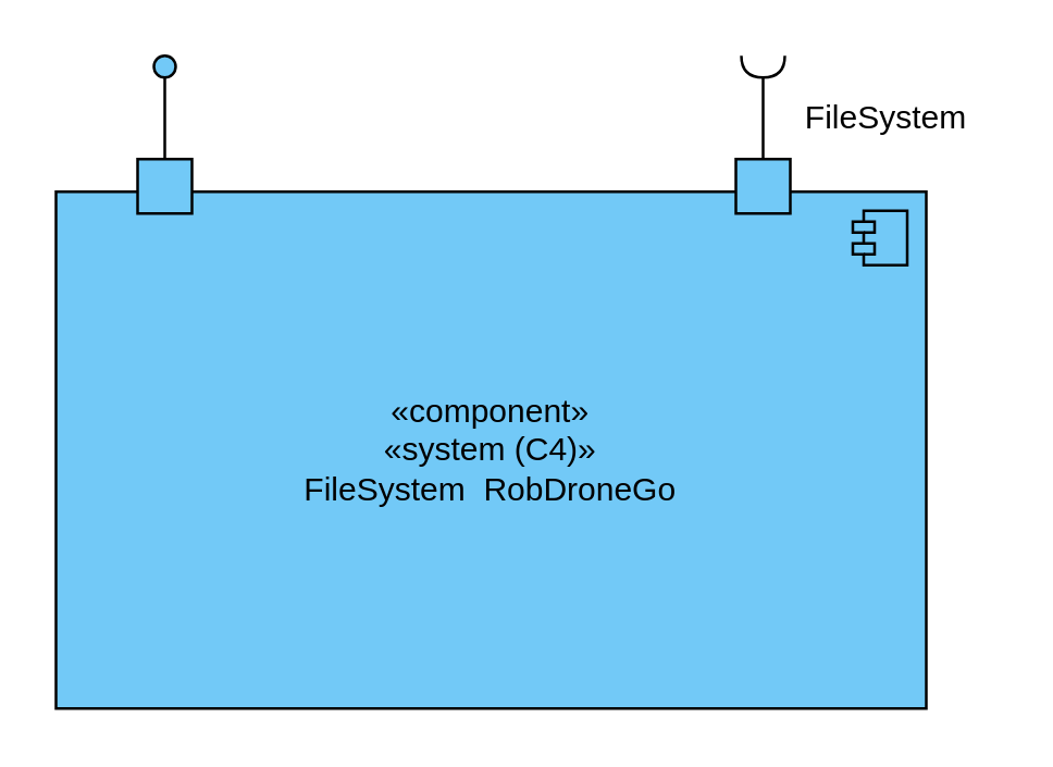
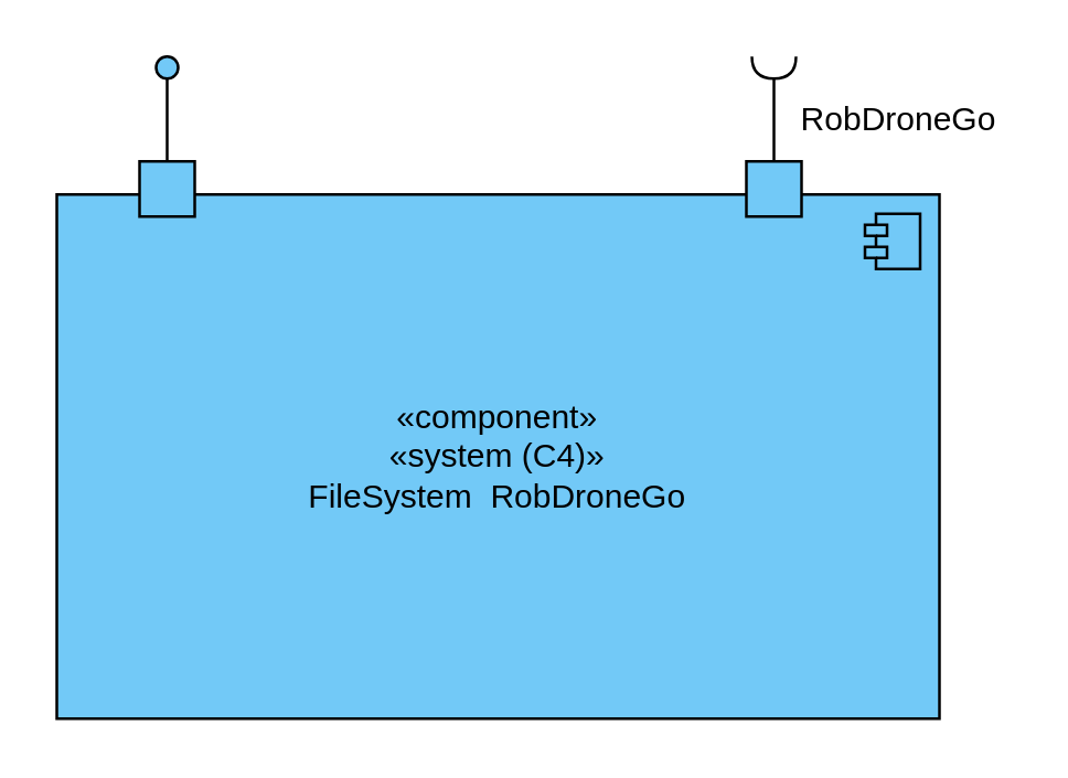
- <mxCell id="8" value="FileSystem" style="text;html=1;align=center;verticalAlign=middle;resizable=0;points=[];autosize=1;strokeColor=none;fillColor=none;" vertex="1" parent="1"><mxGeometry x="285" y="28" width="80" height="30" as="geometry" /></mxCell>
+ <mxCell id="8" value="RobDroneGo" style="text;html=1;align=center;verticalAlign=middle;resizable=0;points=[];autosize=1;strokeColor=none;fillColor=none;" vertex="1" parent="1"><mxGeometry x="285" y="28" width="80" height="30" as="geometry" /></mxCell>
